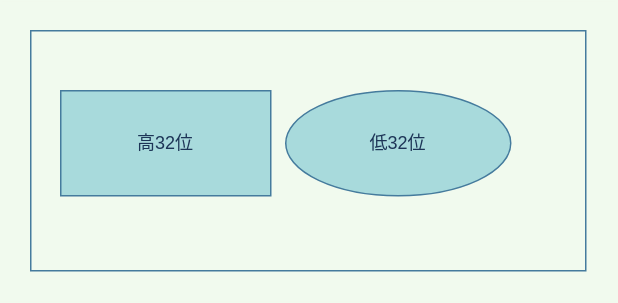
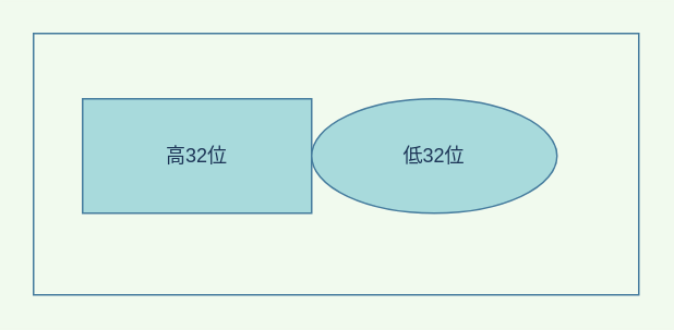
- <mxCell id="2" value="高32位" style="rounded=0;whiteSpace=wrap;html=1;sketch=0;fontColor=#1D3557;strokeColor=#457B9D;fillColor=#A8DADC;" vertex="1" parent="1"><mxGeometry x="40" y="60" width="140" height="70" as="geometry" /></mxCell>
+ <mxCell id="2" value="高32位" style="rounded=0;whiteSpace=wrap;html=1;sketch=0;fontColor=#1D3557;strokeColor=#457B9D;fillColor=#A8DADC;" vertex="1" parent="1"><mxGeometry x="50" y="60" width="140" height="70" as="geometry" /></mxCell>
